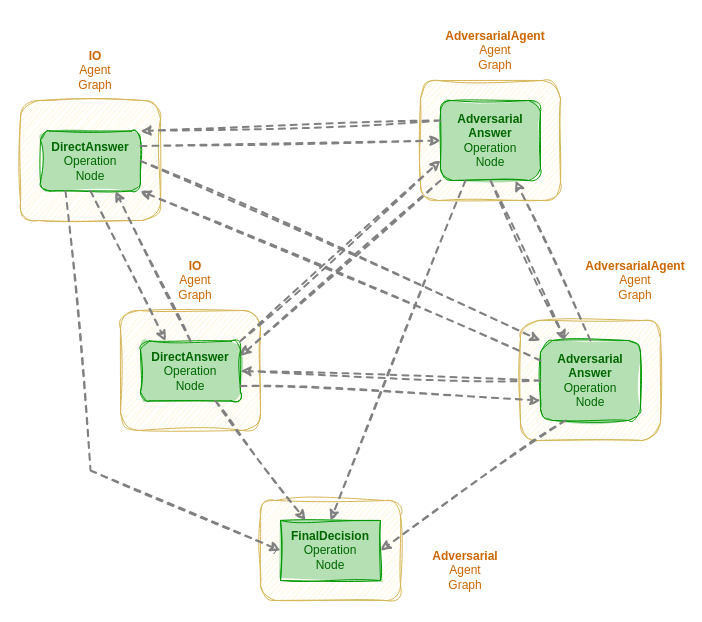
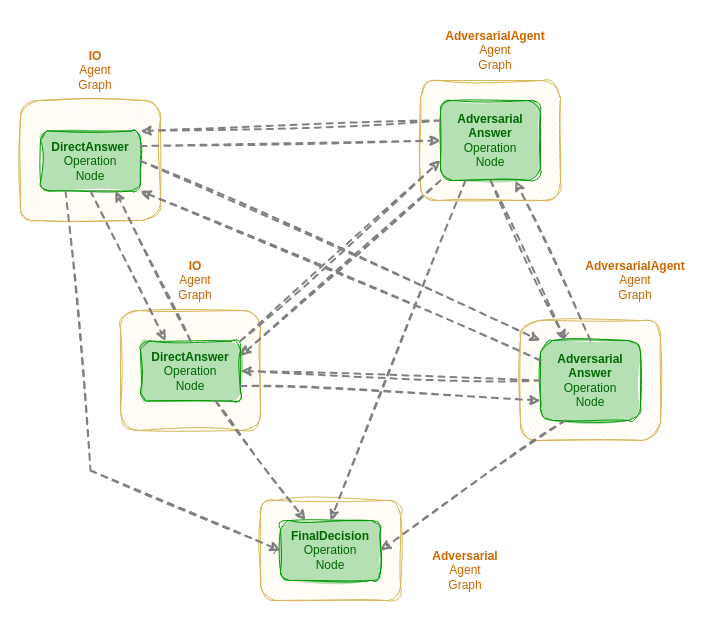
- <mxCell id="6" value="&lt;b&gt;FinalDecision&lt;br&gt;&lt;/b&gt;Operation&lt;br&gt;Node" style="whiteSpace=wrap;html=1;sketch=1;curveFitting=1;jiggle=2;fillColor=#B4E0B4;strokeColor=#009900;fillStyle=solid;fontColor=#006600;rounded=0;" parent="1" vertex="1"><mxGeometry x="280" y="520" width="100" height="60" as="geometry" /></mxCell>
+ <mxCell id="6" value="&lt;b&gt;FinalDecision&lt;br&gt;&lt;/b&gt;Operation&lt;br&gt;Node" style="rounded=1;whiteSpace=wrap;html=1;sketch=1;curveFitting=1;jiggle=2;fillColor=#B4E0B4;strokeColor=#009900;fillStyle=solid;fontColor=#006600;" parent="1" vertex="1"><mxGeometry x="280" y="520" width="100" height="60" as="geometry" /></mxCell>
